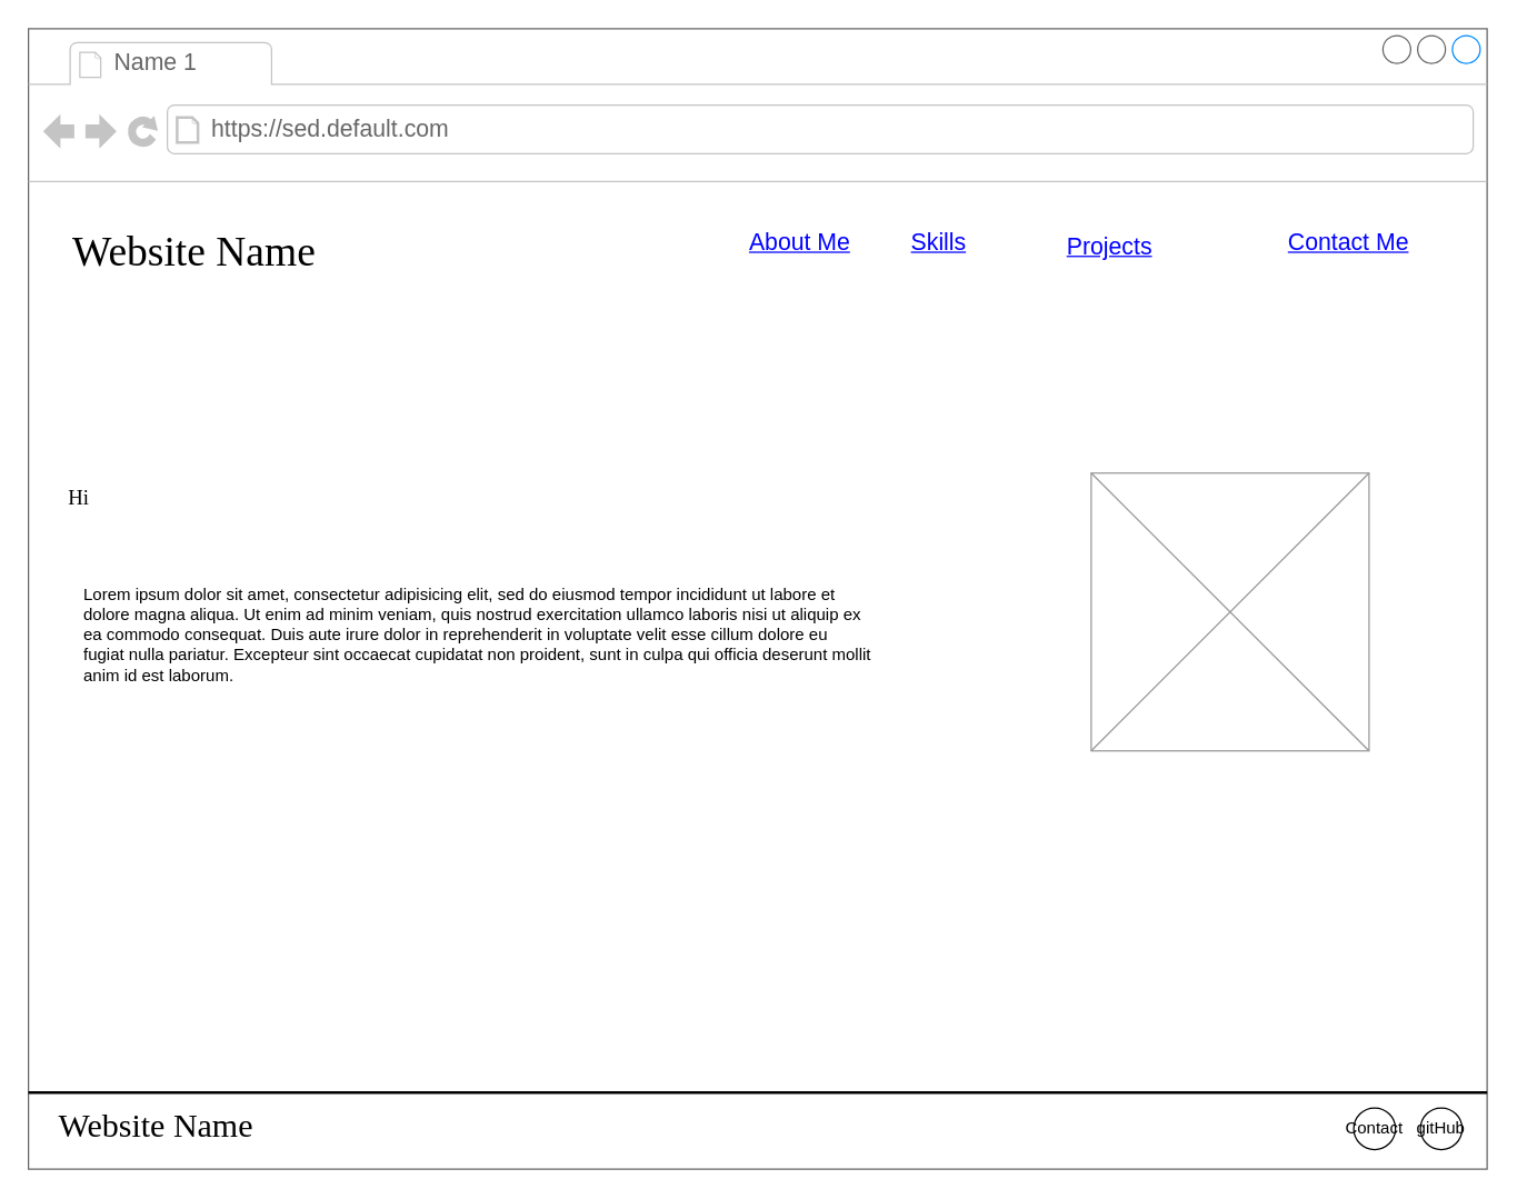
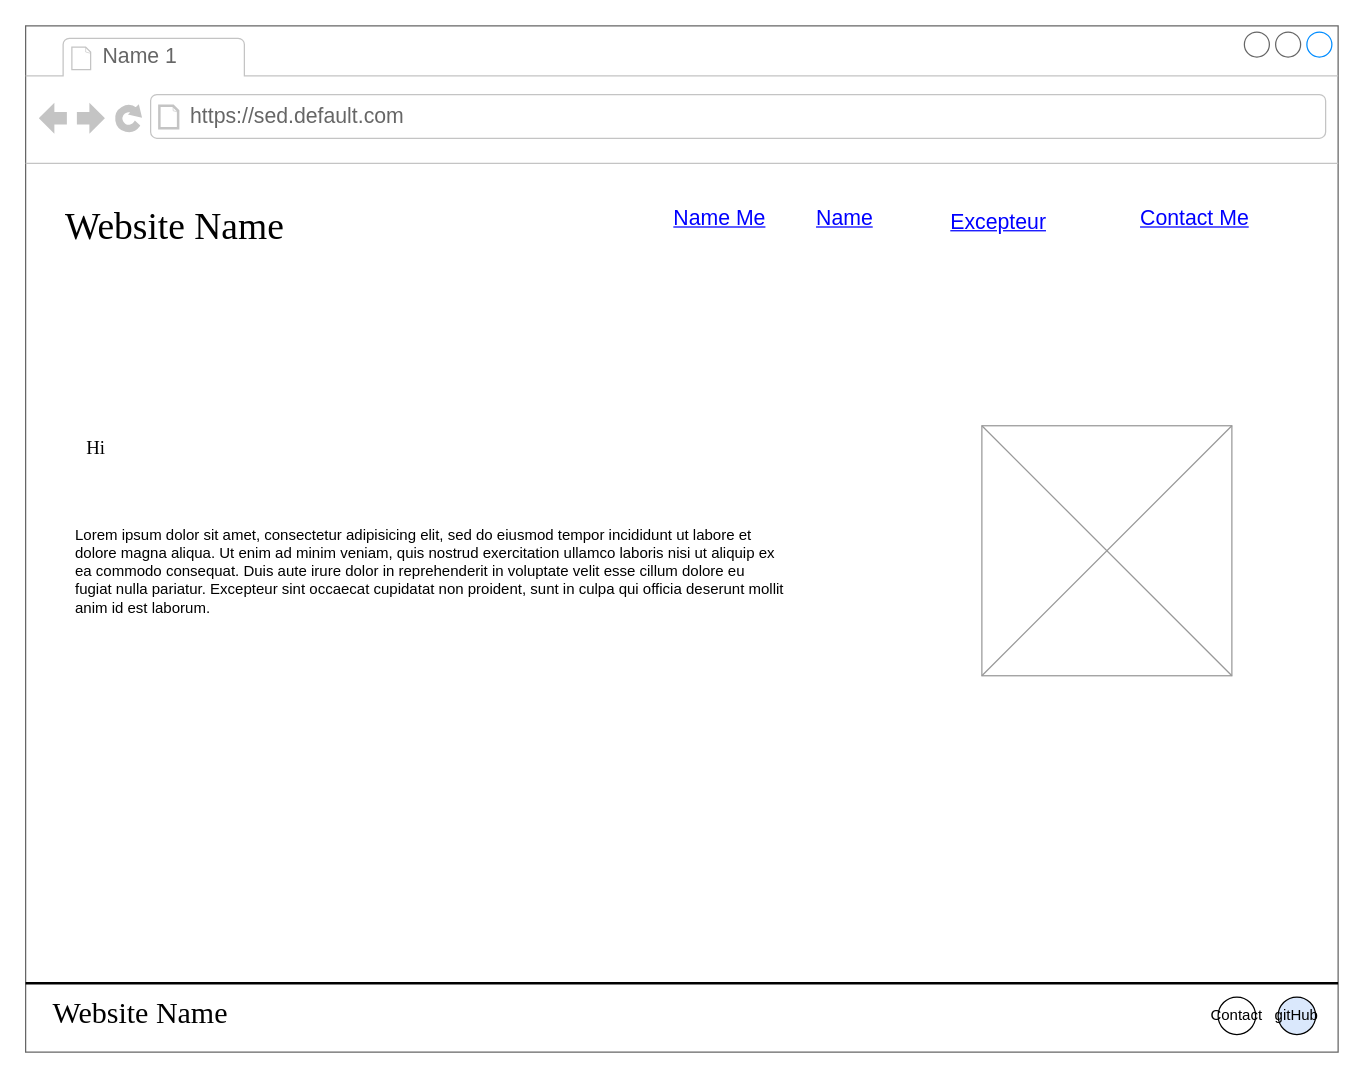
- <mxCell id="9" value="About Me" style="shape=rectangle;strokeColor=none;fillColor=none;linkText=;fontSize=17;fontColor=#0000ff;fontStyle=4;html=1;align=center;" vertex="1" parent="2"><mxGeometry x="480" y="140" width="150" height="30" as="geometry" /></mxCell>
+ <mxCell id="9" value="Name Me" style="shape=rectangle;strokeColor=none;fillColor=none;linkText=;fontSize=17;fontColor=#0000ff;fontStyle=4;html=1;align=center;" vertex="1" parent="2"><mxGeometry x="480" y="140" width="150" height="30" as="geometry" /></mxCell>
- <mxCell id="10" value="Skills" style="shape=rectangle;strokeColor=none;fillColor=none;linkText=;fontSize=17;fontColor=#0000ff;fontStyle=4;html=1;align=center;" vertex="1" parent="2"><mxGeometry x="580" y="140" width="150" height="30" as="geometry" /></mxCell>
+ <mxCell id="10" value="Name" style="shape=rectangle;strokeColor=none;fillColor=none;linkText=;fontSize=17;fontColor=#0000ff;fontStyle=4;html=1;align=center;" vertex="1" parent="2"><mxGeometry x="580" y="140" width="150" height="30" as="geometry" /></mxCell>
- <mxCell id="12" value="Contact Me" style="shape=rectangle;strokeColor=none;fillColor=none;linkText=;fontSize=17;fontColor=#0000ff;fontStyle=4;html=1;align=center;" vertex="1" parent="2"><mxGeometry x="875" y="140" width="150" height="30" as="geometry" /></mxCell>
+ <mxCell id="12" value="Contact Me" style="shape=rectangle;strokeColor=none;fillColor=none;linkText=;fontSize=17;fontColor=#0000ff;fontStyle=4;html=1;align=center;" vertex="1" parent="2"><mxGeometry x="860" y="140" width="150" height="30" as="geometry" /></mxCell>
- <mxCell id="11" value="Projects" style="shape=rectangle;strokeColor=none;fillColor=none;linkText=;fontSize=17;fontColor=#0000ff;fontStyle=4;html=1;align=center;" vertex="1" parent="2"><mxGeometry x="703" y="143" width="150" height="30" as="geometry" /></mxCell>
+ <mxCell id="11" value="Excepteur" style="shape=rectangle;strokeColor=none;fillColor=none;linkText=;fontSize=17;fontColor=#0000ff;fontStyle=4;html=1;align=center;" vertex="1" parent="2"><mxGeometry x="703" y="143" width="150" height="30" as="geometry" /></mxCell>
- <mxCell id="6" value="Hi" style="text;html=1;points=[];align=left;verticalAlign=top;spacingTop=-4;fontSize=15;fontFamily=Verdana" vertex="1" parent="2"><mxGeometry x="27" y="326" width="170" height="30" as="geometry" /></mxCell>
+ <mxCell id="6" value="Hi" style="text;html=1;points=[];align=left;verticalAlign=top;spacingTop=-4;fontSize=15;fontFamily=Verdana" vertex="1" parent="2"><mxGeometry x="47" y="326" width="170" height="30" as="geometry" /></mxCell>
- <mxCell id="16" value="gitHub" style="ellipse;whiteSpace=wrap;html=1;aspect=fixed;" vertex="1" parent="2"><mxGeometry x="1002" y="777" width="30" height="30" as="geometry" /></mxCell>
+ <mxCell id="16" value="gitHub" style="ellipse;whiteSpace=wrap;html=1;aspect=fixed;fillColor=#dae8fc;" vertex="1" parent="2"><mxGeometry x="1002" y="777" width="30" height="30" as="geometry" /></mxCell>
